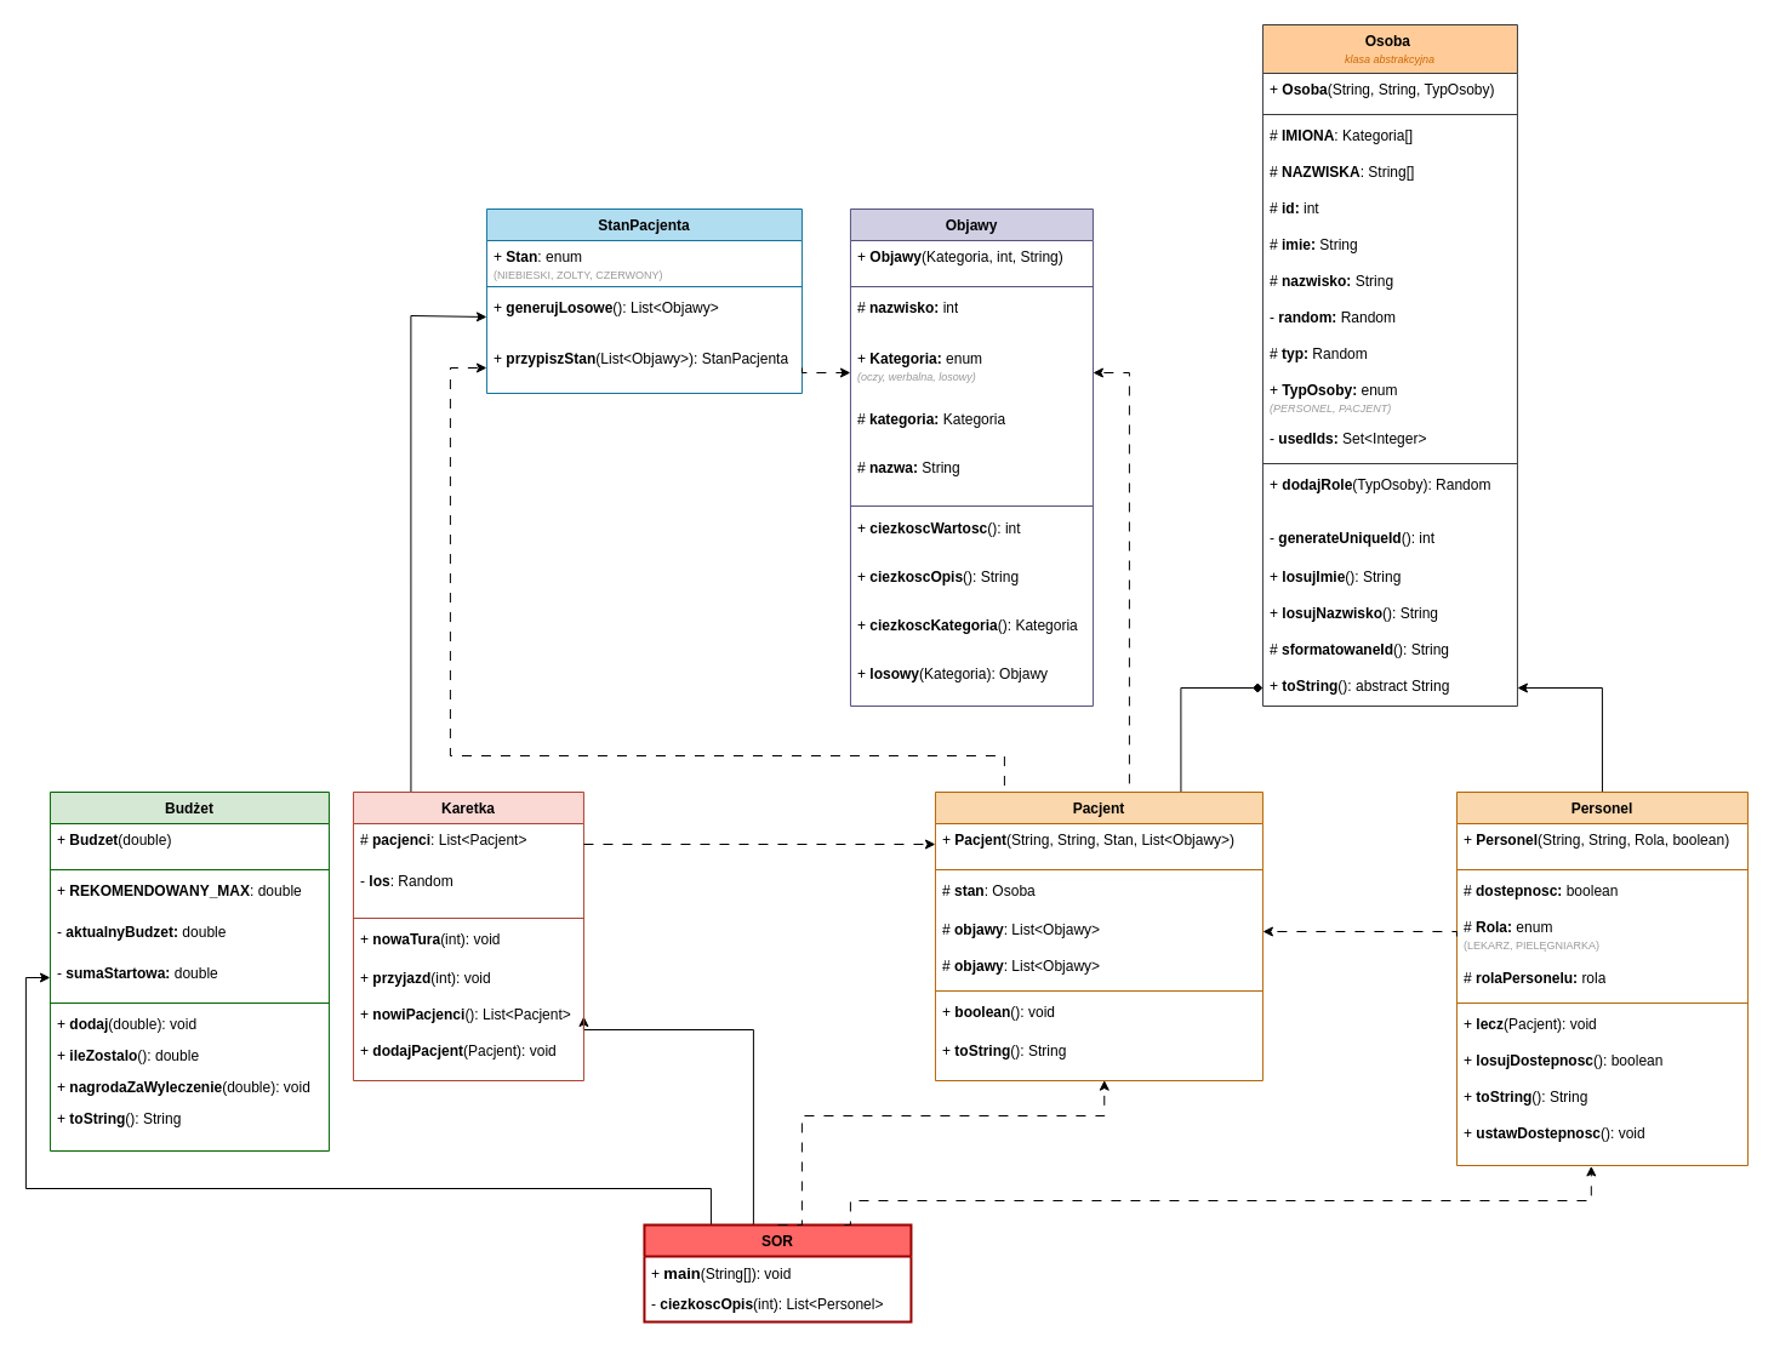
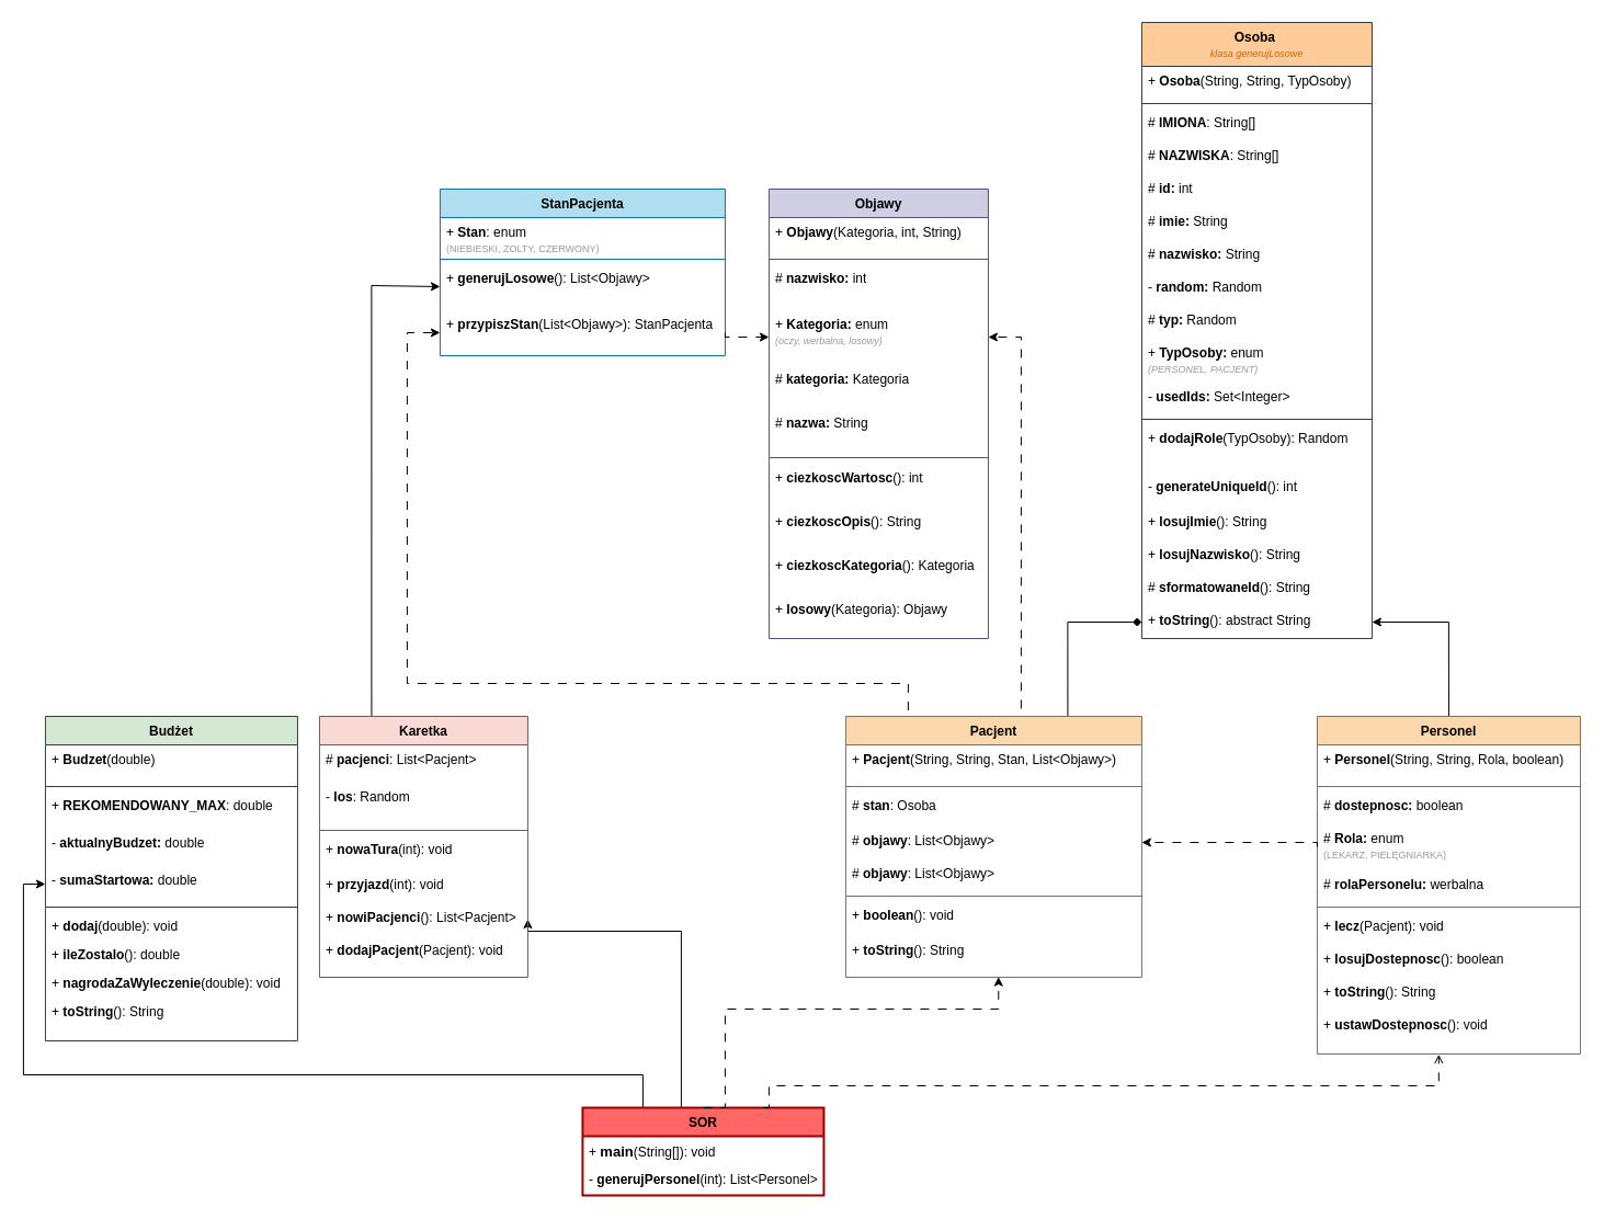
- <mxCell id="2" value="Osoba&amp;nbsp;&lt;div&gt;&lt;i&gt;&lt;font style=&quot;font-size: 9px; font-weight: normal; color: rgb(204, 102, 0);&quot;&gt;klasa abstrakcyjna&lt;/font&gt;&lt;/i&gt;&lt;/div&gt;" style="swimlane;fontStyle=1;align=center;verticalAlign=top;childLayout=stackLayout;horizontal=1;startSize=40;horizontalStack=0;resizeParent=1;resizeParentMax=0;resizeLast=0;collapsible=1;marginBottom=0;whiteSpace=wrap;html=1;fillColor=#ffcc99;strokeColor=#36393d;" vertex="1" parent="1"><mxGeometry x="1040.94" y="20" width="210" height="562" as="geometry" /></mxCell>
+ <mxCell id="2" value="Osoba&amp;nbsp;&lt;div&gt;&lt;i&gt;&lt;font style=&quot;font-size: 9px; font-weight: normal; color: rgb(204, 102, 0);&quot;&gt;klasa generujLosowe&lt;/font&gt;&lt;/i&gt;&lt;/div&gt;" style="swimlane;fontStyle=1;align=center;verticalAlign=top;childLayout=stackLayout;horizontal=1;startSize=40;horizontalStack=0;resizeParent=1;resizeParentMax=0;resizeLast=0;collapsible=1;marginBottom=0;whiteSpace=wrap;html=1;fillColor=#ffcc99;strokeColor=#36393d;" vertex="1" parent="1"><mxGeometry x="1040.94" y="20" width="210" height="562" as="geometry" /></mxCell>
- <mxCell id="5" value="# &lt;b&gt;IMIONA&lt;/b&gt;: Kategoria[]" style="text;strokeColor=none;fillColor=none;align=left;verticalAlign=top;spacingLeft=4;spacingRight=4;overflow=hidden;rotatable=0;points=[[0,0.5],[1,0.5]];portConstraint=eastwest;whiteSpace=wrap;html=1;" vertex="1" parent="2"><mxGeometry y="78" width="210" height="30" as="geometry" /></mxCell>
+ <mxCell id="5" value="# &lt;b&gt;IMIONA&lt;/b&gt;: String[]" style="text;strokeColor=none;fillColor=none;align=left;verticalAlign=top;spacingLeft=4;spacingRight=4;overflow=hidden;rotatable=0;points=[[0,0.5],[1,0.5]];portConstraint=eastwest;whiteSpace=wrap;html=1;" vertex="1" parent="2"><mxGeometry y="78" width="210" height="30" as="geometry" /></mxCell>
- <mxCell id="89" style="edgeStyle=orthogonalEdgeStyle;rounded=0;orthogonalLoop=1;jettySize=auto;html=1;exitX=1;exitY=0.5;exitDx=0;exitDy=0;entryX=0;entryY=0.5;entryDx=0;entryDy=0;dashed=1;dashPattern=8 8;" edge="1" parent="1" source="80" target="25"><mxGeometry relative="1" as="geometry" /></mxCell>
- <mxCell id="39" value="# &lt;b&gt;rolaPersonelu: &lt;/b&gt;rola" style="text;strokeColor=none;fillColor=none;align=left;verticalAlign=top;spacingLeft=4;spacingRight=4;overflow=hidden;rotatable=0;points=[[0,0.5],[1,0.5]];portConstraint=eastwest;whiteSpace=wrap;html=1;" vertex="1" parent="34"><mxGeometry y="140" width="240" height="30" as="geometry" /></mxCell>
+ <mxCell id="39" value="# &lt;b&gt;rolaPersonelu: &lt;/b&gt;werbalna" style="text;strokeColor=none;fillColor=none;align=left;verticalAlign=top;spacingLeft=4;spacingRight=4;overflow=hidden;rotatable=0;points=[[0,0.5],[1,0.5]];portConstraint=eastwest;whiteSpace=wrap;html=1;" vertex="1" parent="34"><mxGeometry y="140" width="240" height="30" as="geometry" /></mxCell>
- <mxCell id="88" style="edgeStyle=orthogonalEdgeStyle;rounded=0;orthogonalLoop=1;jettySize=auto;html=1;entryX=0.462;entryY=1.011;entryDx=0;entryDy=0;entryPerimeter=0;dashed=1;dashPattern=8 8;exitX=0.75;exitY=0;exitDx=0;exitDy=0;" edge="1" parent="1" source="59" target="44"><mxGeometry relative="1" as="geometry"><mxPoint x="700.94" y="990" as="sourcePoint" /><Array as="points"><mxPoint x="700.94" y="1010" /><mxPoint x="700.94" y="990" /><mxPoint x="1311.94" y="990" /></Array></mxGeometry></mxCell>
+ <mxCell id="88" style="edgeStyle=orthogonalEdgeStyle;rounded=0;orthogonalLoop=1;jettySize=auto;html=1;entryX=0.462;entryY=1.011;entryDx=0;entryDy=0;entryPerimeter=0;dashed=1;dashPattern=8 8;exitX=0.75;exitY=0;exitDx=0;exitDy=0;endArrow=open;" edge="1" parent="1" source="59" target="44"><mxGeometry relative="1" as="geometry"><mxPoint x="700.94" y="990" as="sourcePoint" /><Array as="points"><mxPoint x="700.94" y="1010" /><mxPoint x="700.94" y="990" /><mxPoint x="1311.94" y="990" /></Array></mxGeometry></mxCell>
- <mxCell id="61" value="- &lt;b&gt;ciezkoscOpis&lt;/b&gt;(int): List&amp;lt;Personel&amp;gt;" style="text;strokeColor=none;fillColor=none;align=left;verticalAlign=top;spacingLeft=4;spacingRight=4;overflow=hidden;rotatable=0;points=[[0,0.5],[1,0.5]];portConstraint=eastwest;whiteSpace=wrap;html=1;" vertex="1" parent="59"><mxGeometry y="52" width="220" height="28" as="geometry" /></mxCell>
+ <mxCell id="61" value="- &lt;b&gt;generujPersonel&lt;/b&gt;(int): List&amp;lt;Personel&amp;gt;" style="text;strokeColor=none;fillColor=none;align=left;verticalAlign=top;spacingLeft=4;spacingRight=4;overflow=hidden;rotatable=0;points=[[0,0.5],[1,0.5]];portConstraint=eastwest;whiteSpace=wrap;html=1;" vertex="1" parent="59"><mxGeometry y="52" width="220" height="28" as="geometry" /></mxCell>
